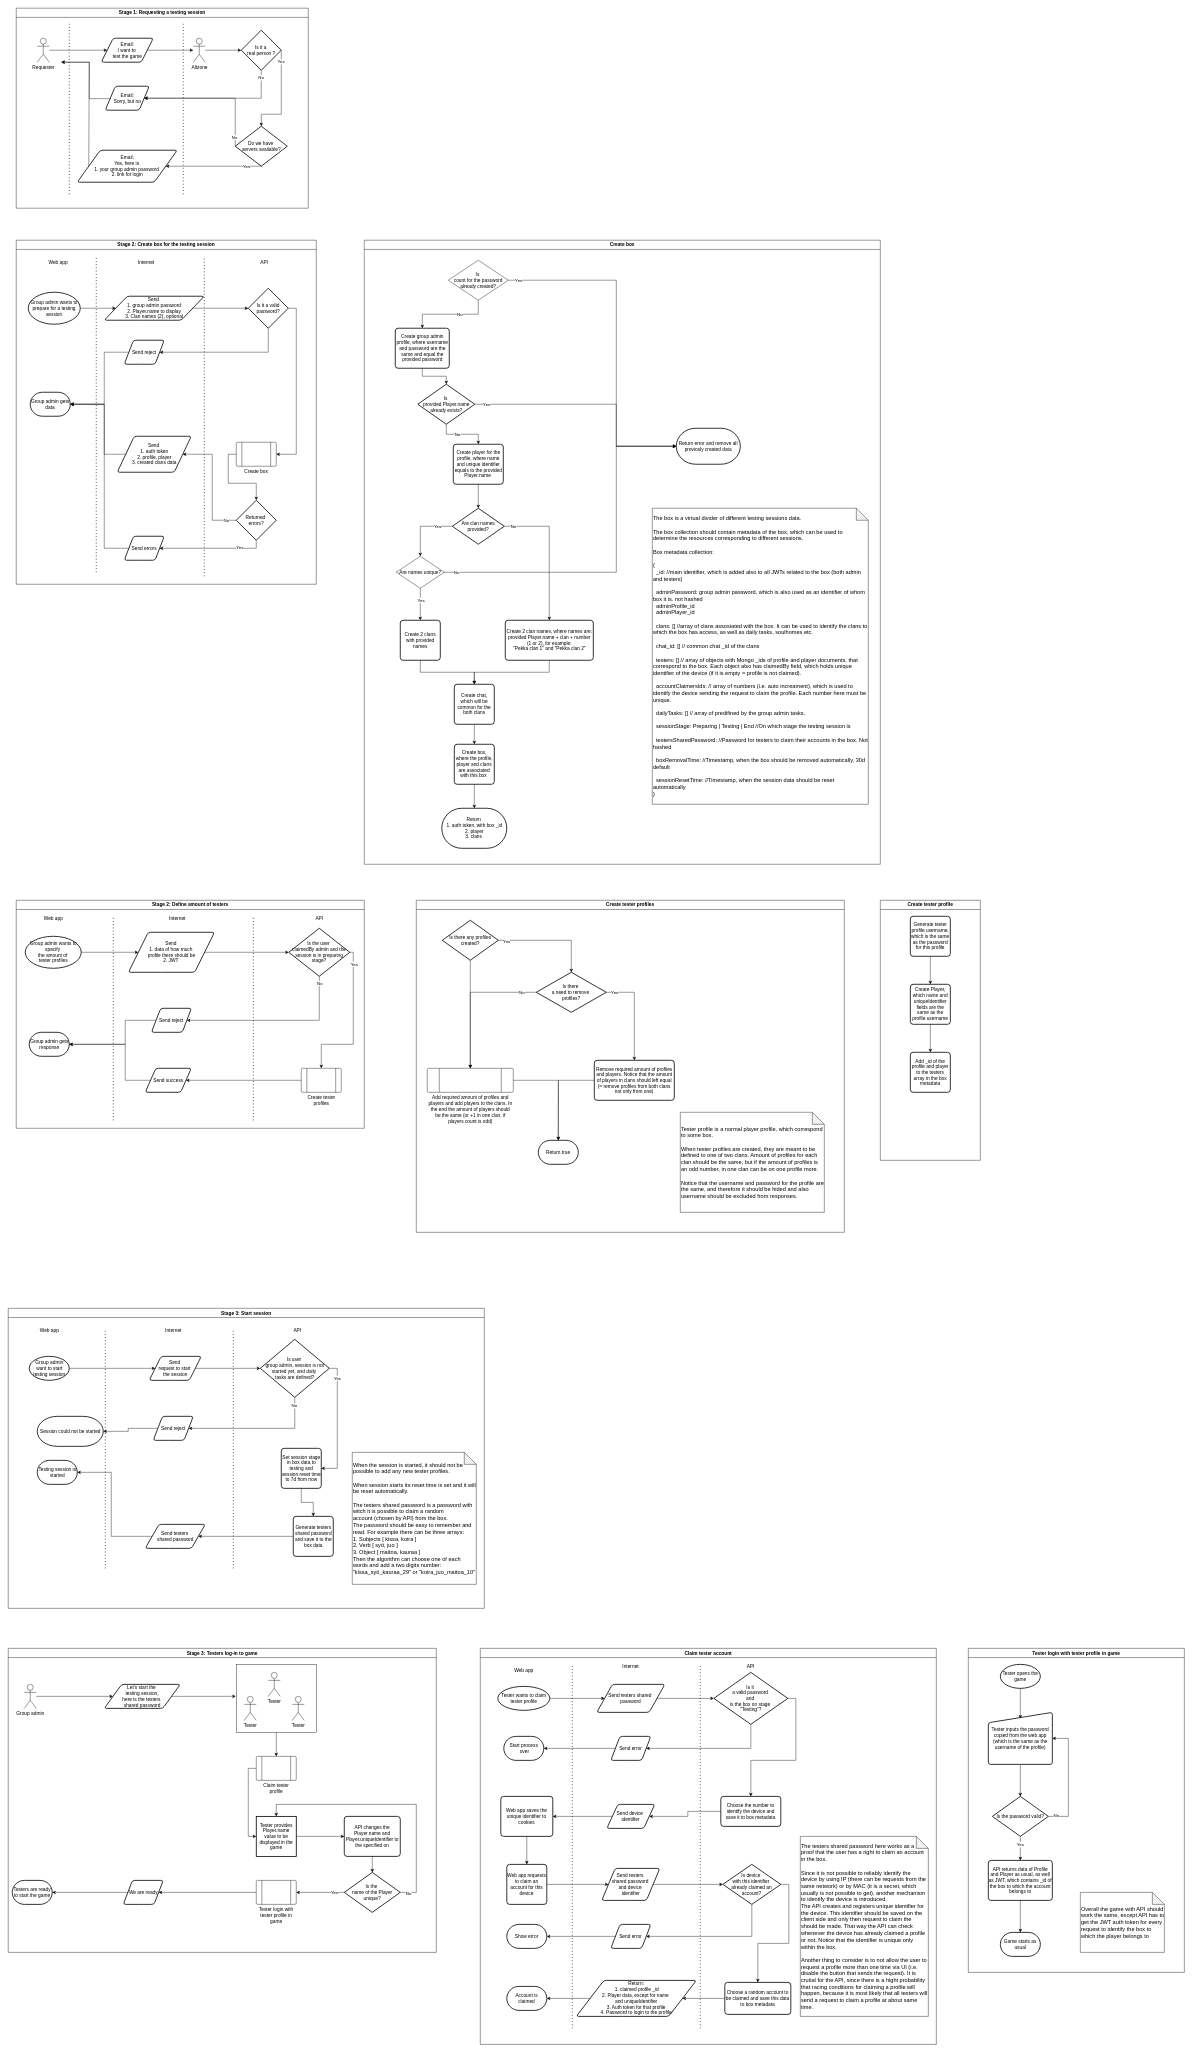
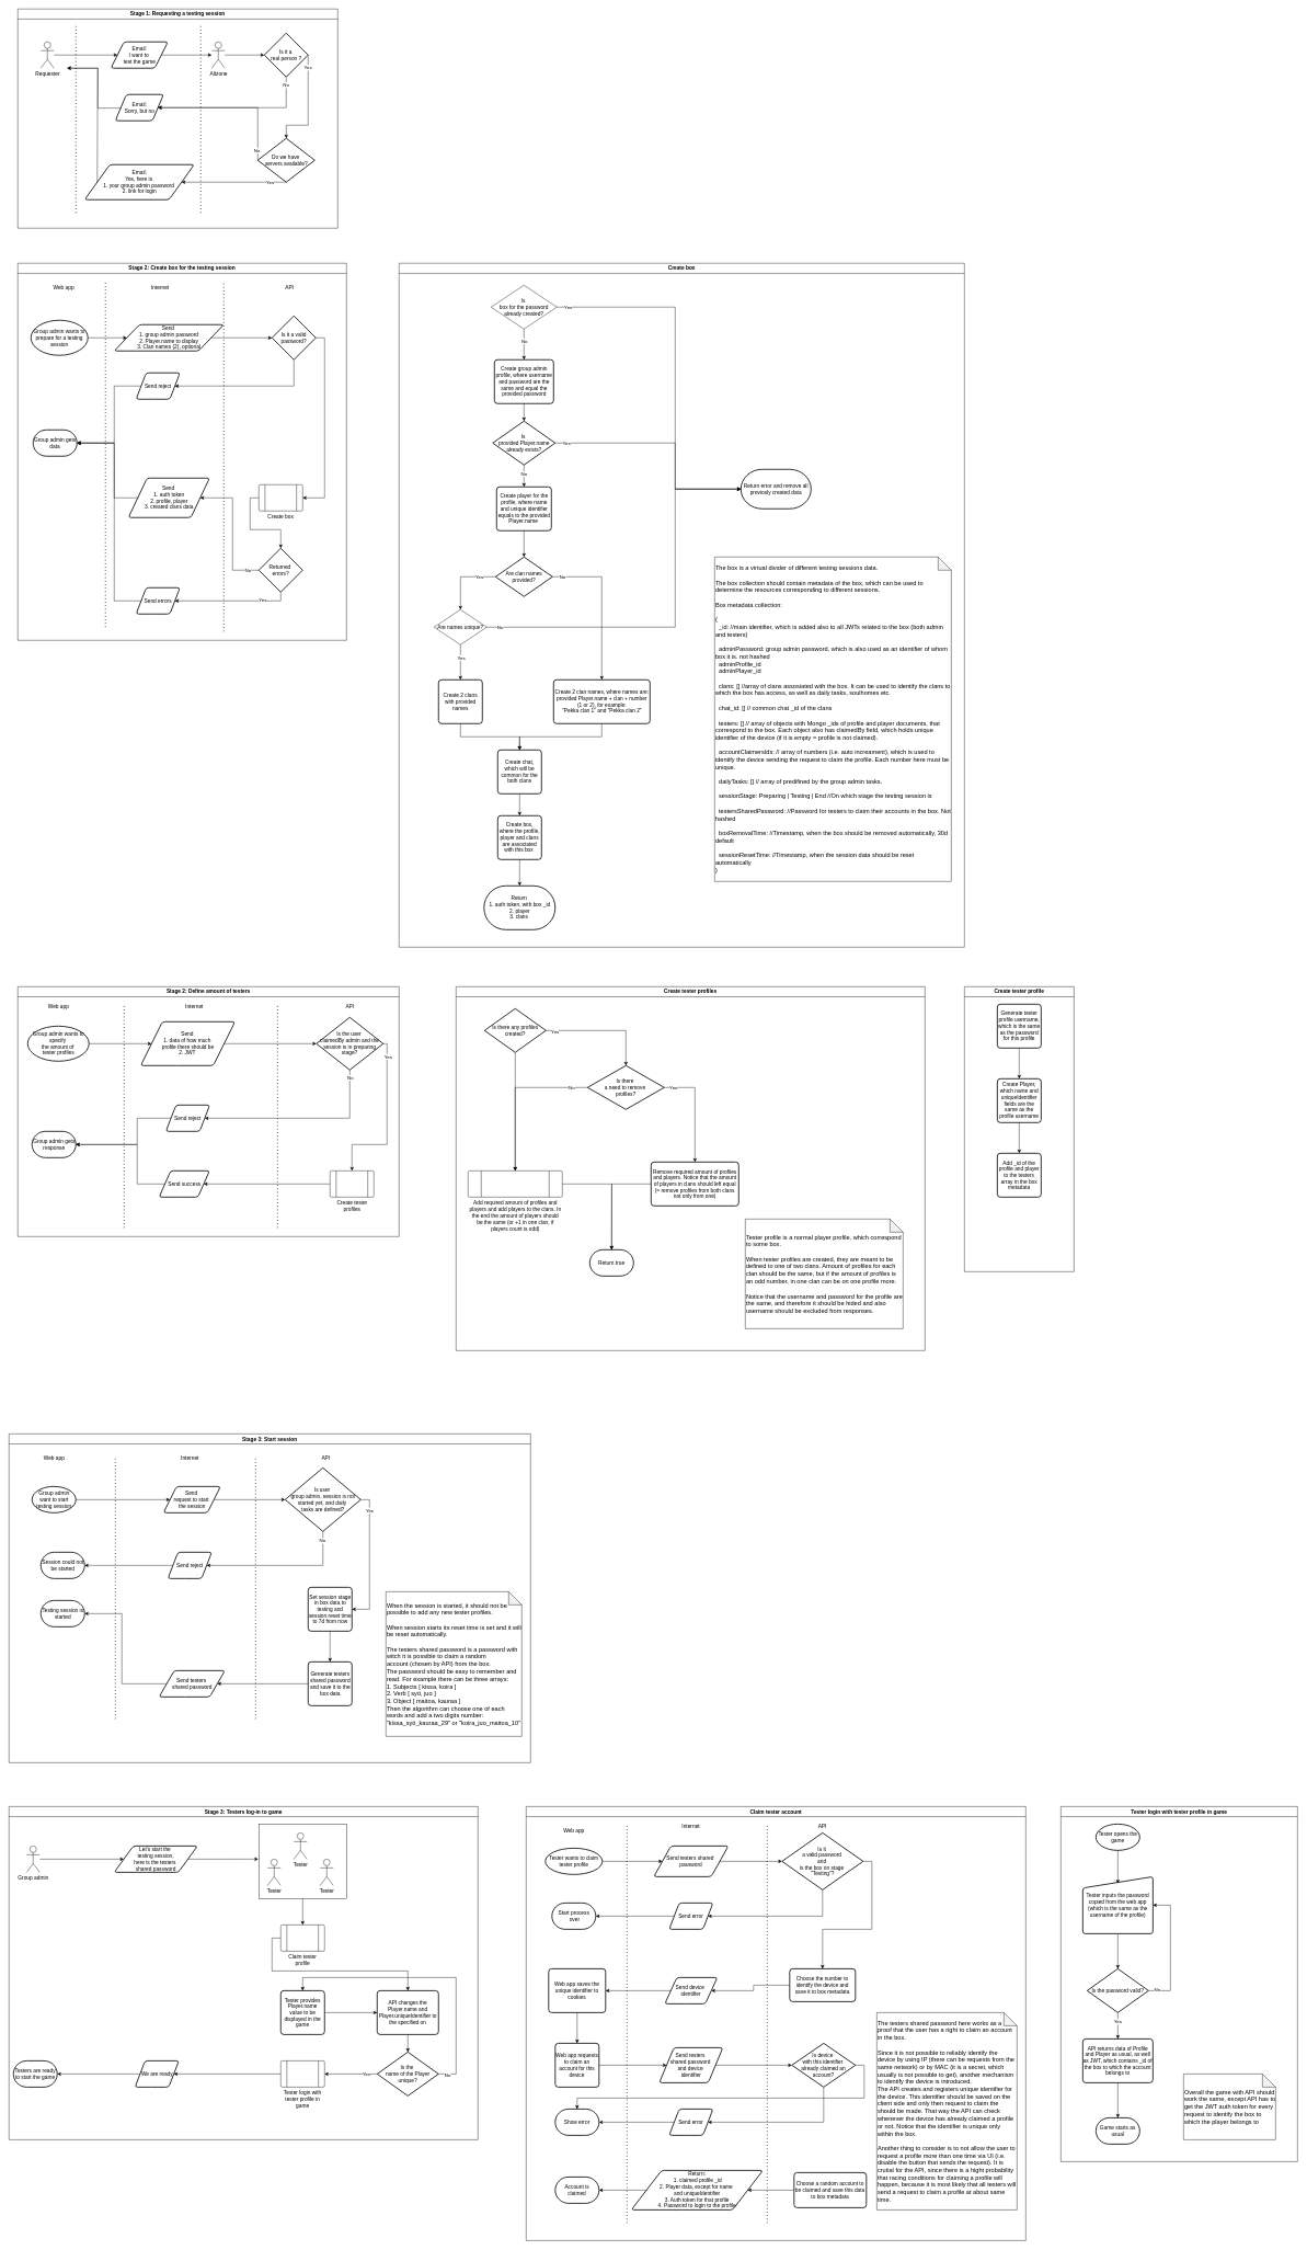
- <mxCell id="57" value="Is&amp;nbsp;&lt;div&gt;count for the password already created?&lt;/div&gt;" style="rhombus;whiteSpace=wrap;html=1;" parent="54" vertex="1"><mxGeometry x="210" y="50" width="150" height="100" as="geometry" /></mxCell>
+ <mxCell id="57" value="Is&amp;nbsp;&lt;div&gt;box for the password already created?&lt;/div&gt;" style="rhombus;whiteSpace=wrap;html=1;" parent="54" vertex="1"><mxGeometry x="210" y="50" width="150" height="100" as="geometry" /></mxCell>
- <mxCell id="58" value="Create group admin profile, where username and password are the same and equal the provided password" style="rounded=1;whiteSpace=wrap;html=1;absoluteArcSize=1;arcSize=14;strokeWidth=2;" parent="54" vertex="1"><mxGeometry x="77.5" y="220" width="135" height="100" as="geometry" /></mxCell>
+ <mxCell id="58" value="Create group admin profile, where username and password are the same and equal the provided password" style="rounded=1;whiteSpace=wrap;html=1;absoluteArcSize=1;arcSize=14;strokeWidth=2;" parent="54" vertex="1"><mxGeometry x="217.5" y="220" width="135" height="100" as="geometry" /></mxCell>
- <mxCell id="74" value="Is&amp;nbsp;&lt;div&gt;provided Player.name already exists?&lt;/div&gt;" style="strokeWidth=2;html=1;shape=mxgraph.flowchart.decision;whiteSpace=wrap;" parent="54" vertex="1"><mxGeometry x="133.75" y="360" width="142.5" height="100" as="geometry" /></mxCell>
+ <mxCell id="74" value="Is&amp;nbsp;&lt;div&gt;provided Player.name already exists?&lt;/div&gt;" style="strokeWidth=2;html=1;shape=mxgraph.flowchart.decision;whiteSpace=wrap;" parent="54" vertex="1"><mxGeometry x="213.75" y="360" width="142.5" height="100" as="geometry" /></mxCell>
- <mxCell id="150" value="Session could not be started" style="strokeWidth=2;html=1;shape=mxgraph.flowchart.terminator;whiteSpace=wrap;" parent="134" vertex="1"><mxGeometry x="72.5" y="270" width="165" height="75" as="geometry" /></mxCell>
+ <mxCell id="150" value="Session could not be started" style="strokeWidth=2;html=1;shape=mxgraph.flowchart.terminator;whiteSpace=wrap;" parent="134" vertex="1"><mxGeometry x="72.5" y="270" width="100" height="60" as="geometry" /></mxCell>
- <mxCell id="158" value="Generate testers shared password and save it to the box data" style="rounded=1;whiteSpace=wrap;html=1;absoluteArcSize=1;arcSize=14;strokeWidth=2;" parent="134" vertex="1"><mxGeometry x="712.5" y="520" width="100" height="100" as="geometry" /></mxCell>
+ <mxCell id="158" value="Generate testers shared password and save it to the box data" style="rounded=1;whiteSpace=wrap;html=1;absoluteArcSize=1;arcSize=14;strokeWidth=2;" parent="134" vertex="1"><mxGeometry x="682.5" y="520" width="100" height="100" as="geometry" /></mxCell>
- <mxCell id="166" style="edgeStyle=orthogonalEdgeStyle;rounded=0;orthogonalLoop=1;jettySize=auto;html=1;exitX=0;exitY=0.5;exitDx=0;exitDy=0;entryX=0;entryY=0.5;entryDx=0;entryDy=0;" edge="1" parent="1" source="167" target="175"><mxGeometry relative="1" as="geometry" /></mxCell>
+ <mxCell id="166" style="edgeStyle=orthogonalEdgeStyle;rounded=0;orthogonalLoop=1;jettySize=auto;html=1;exitX=0;exitY=0.5;exitDx=0;exitDy=0;" edge="1" parent="1" source="167" target="176"><mxGeometry relative="1" as="geometry" /></mxCell>
- <mxCell id="175" value="Tester provides Player.name value to be displayed in the game" style="whiteSpace=wrap;html=1;absoluteArcSize=1;arcSize=14;strokeWidth=2;rounded=0;" vertex="1" parent="169"><mxGeometry x="620" y="420" width="100" height="100" as="geometry" /></mxCell>
+ <mxCell id="175" value="Tester provides Player.name value to be displayed in the game" style="rounded=1;whiteSpace=wrap;html=1;absoluteArcSize=1;arcSize=14;strokeWidth=2;" vertex="1" parent="169"><mxGeometry x="620" y="420" width="100" height="100" as="geometry" /></mxCell>
- <mxCell id="191" style="edgeStyle=orthogonalEdgeStyle;rounded=0;orthogonalLoop=1;jettySize=auto;html=1;exitX=1;exitY=0.5;exitDx=0;exitDy=0;exitPerimeter=0;entryX=0.5;entryY=0;entryDx=0;entryDy=0;" edge="1" parent="184" source="192" target="194"><mxGeometry relative="1" as="geometry" /></mxCell>
+ <mxCell id="191" style="edgeStyle=orthogonalEdgeStyle;rounded=0;orthogonalLoop=1;jettySize=auto;html=1;exitX=1;exitY=0.5;exitDx=0;exitDy=0;exitPerimeter=0;" edge="1" parent="184" source="192" target="209"><mxGeometry relative="1" as="geometry" /></mxCell>
